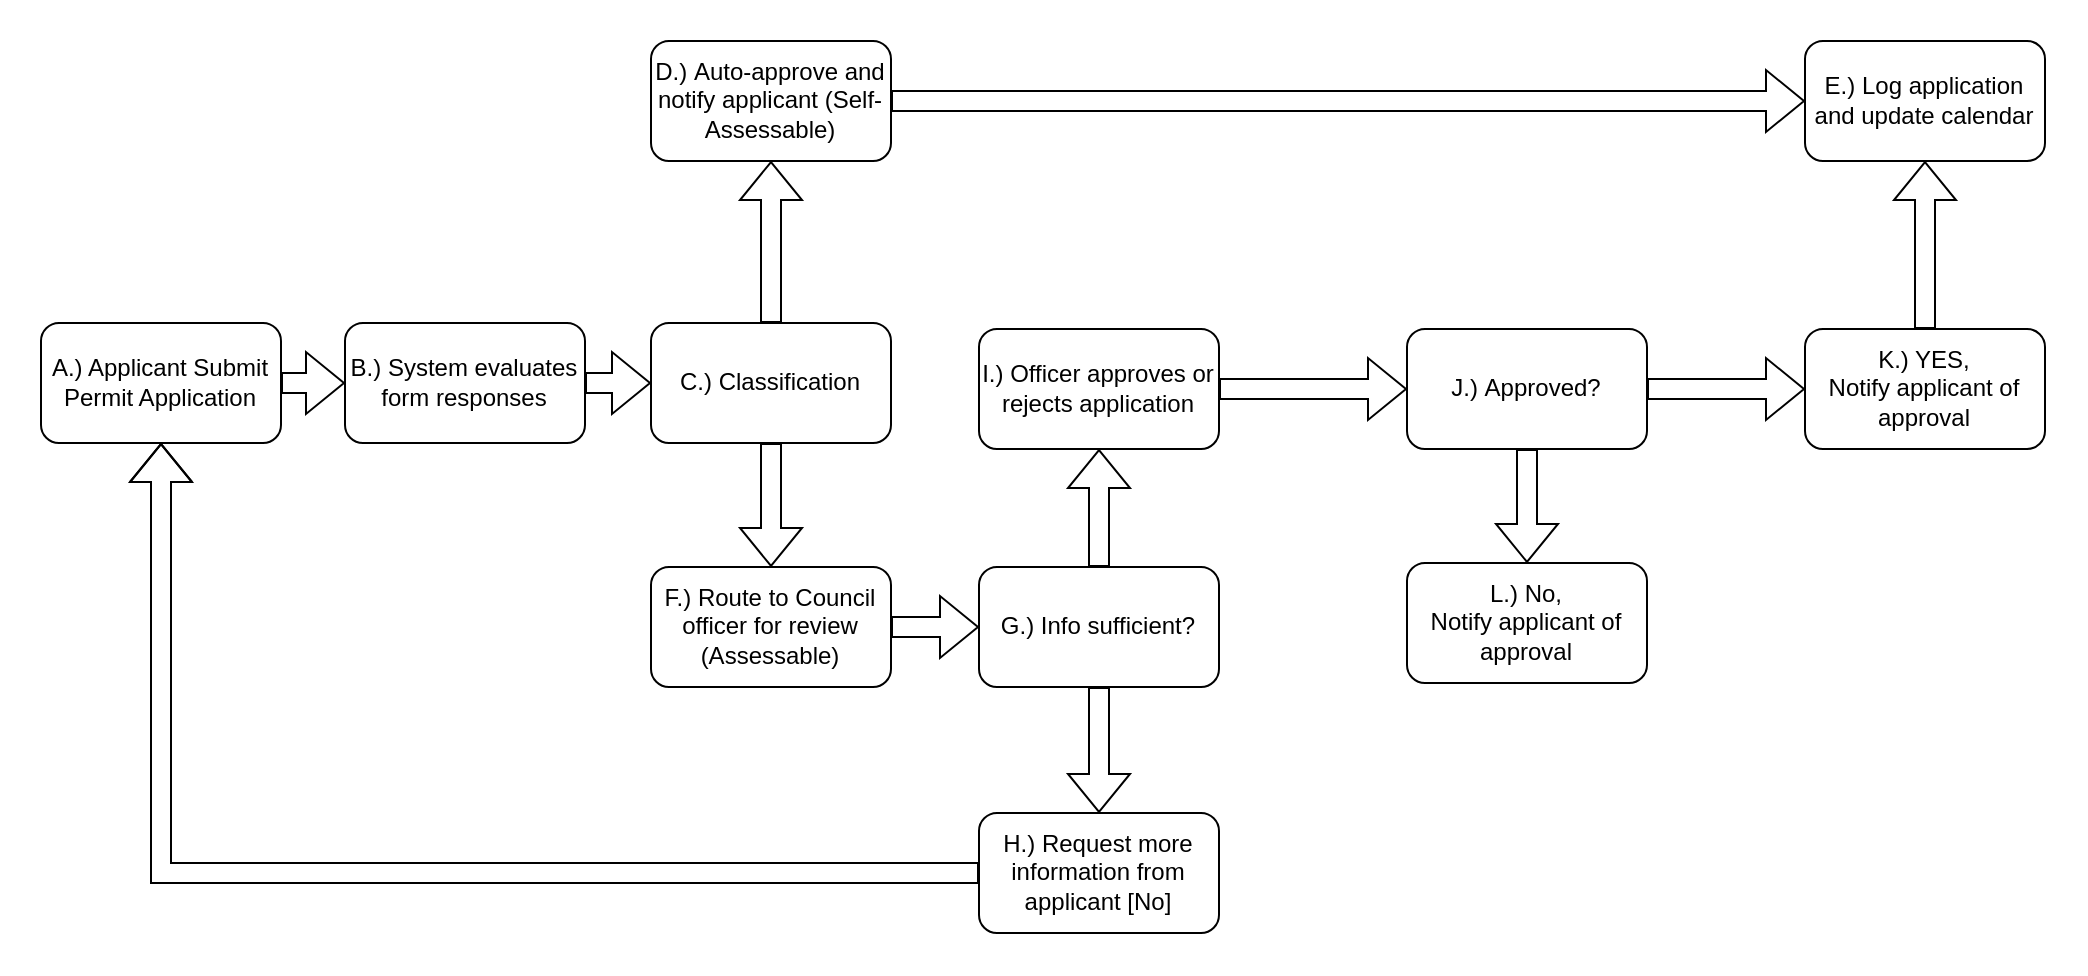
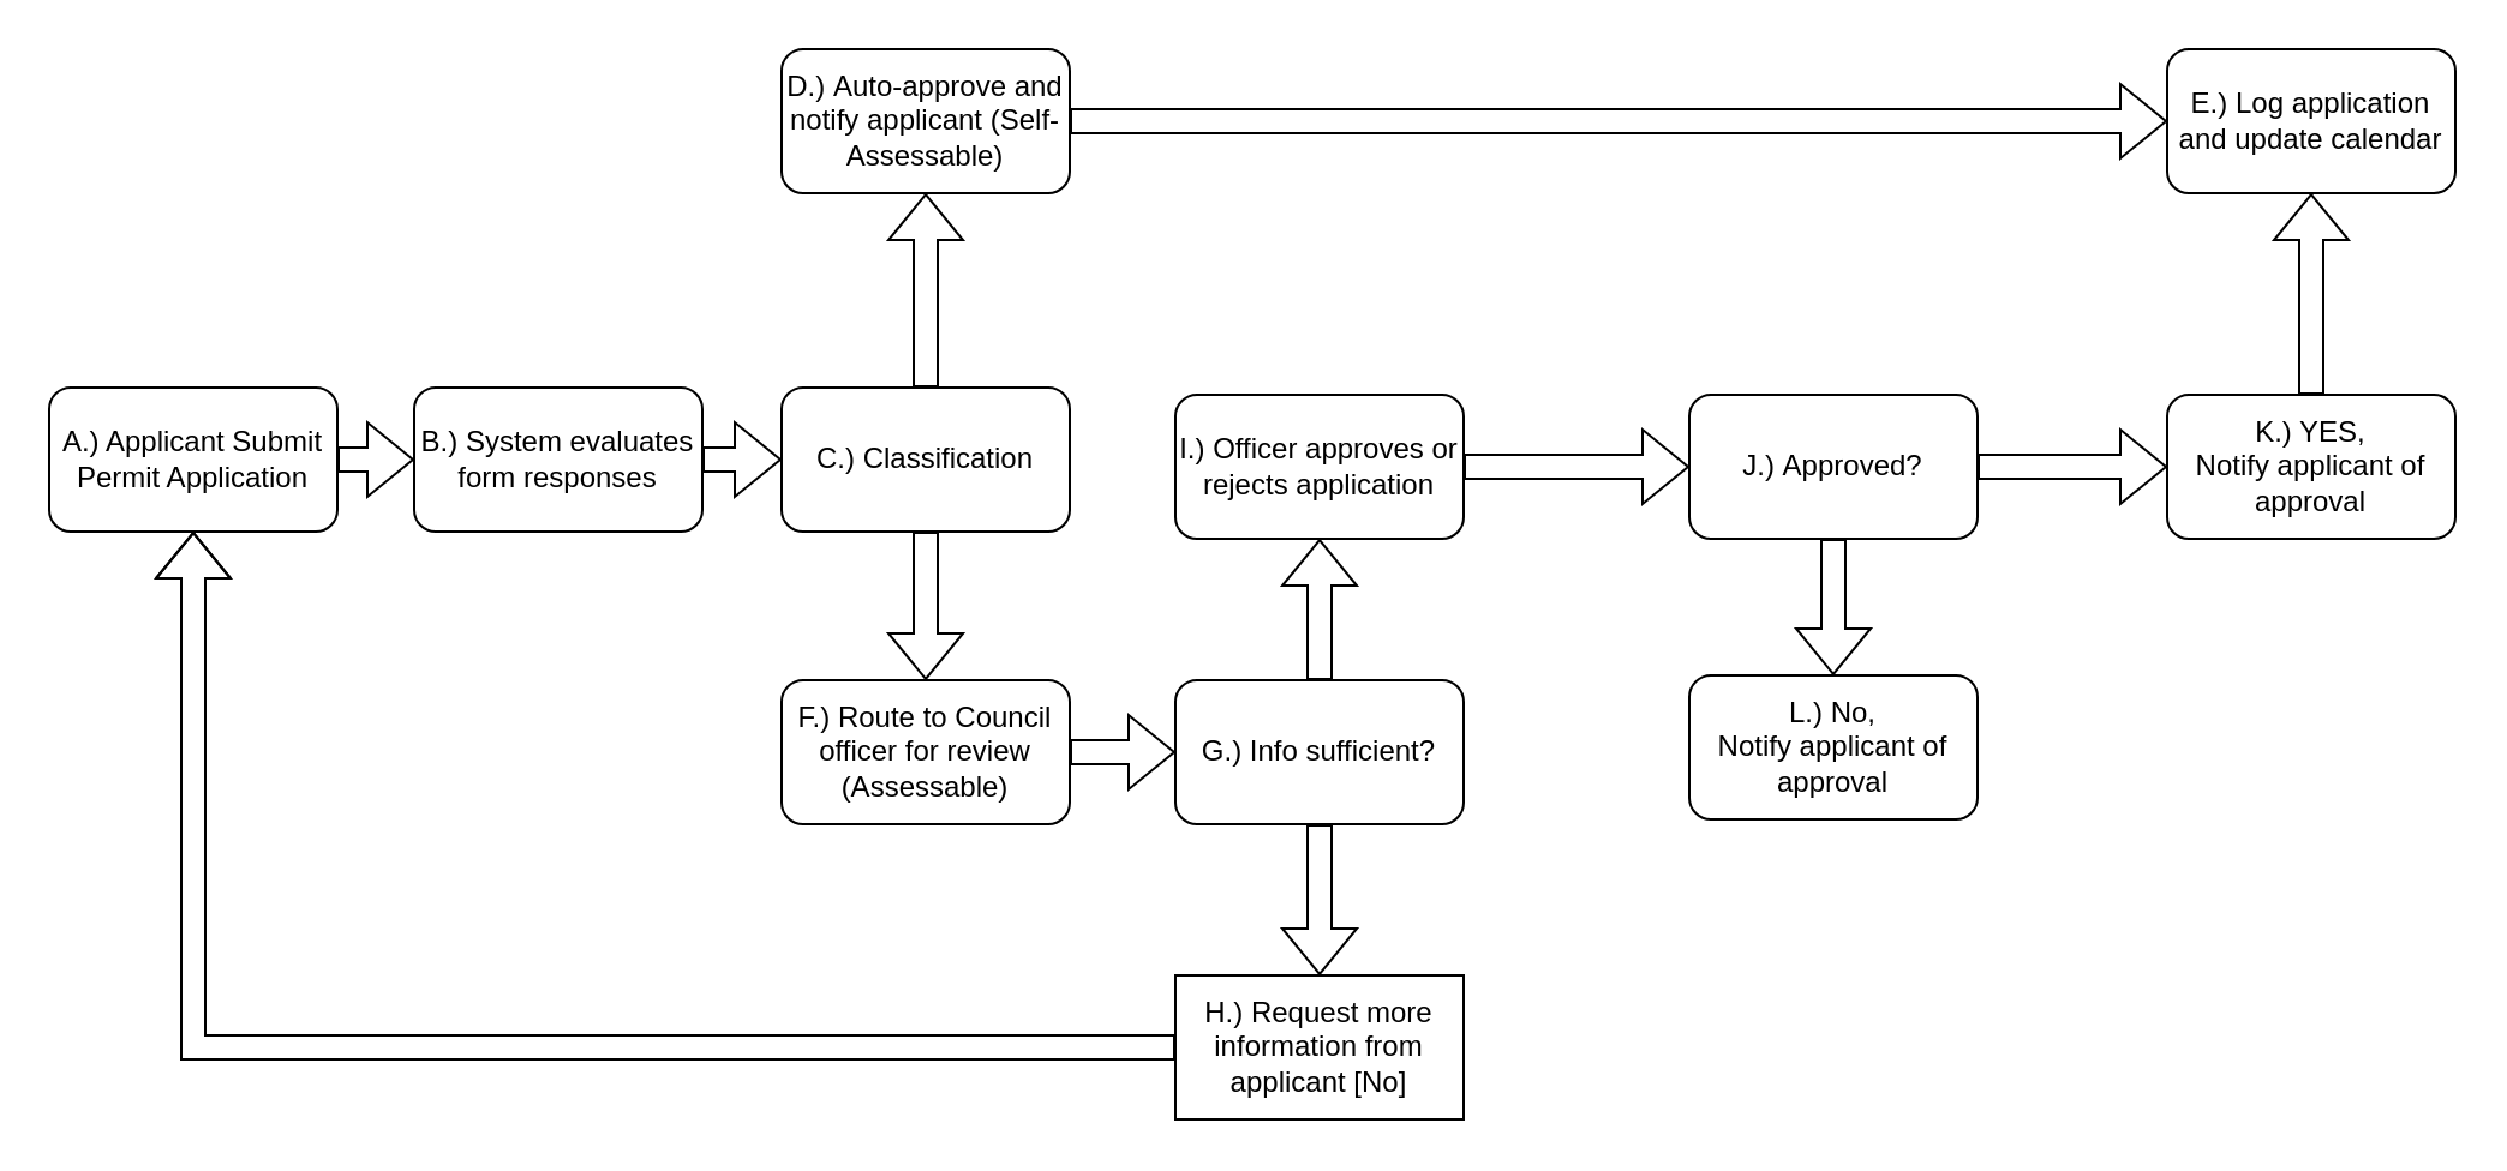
- <mxCell id="22" value="H.)&amp;nbsp;Request more information from applicant [No]" style="rounded=1;whiteSpace=wrap;html=1;gradientColor=none;fillColor=default;" parent="21" vertex="1"><mxGeometry y="30" width="120" height="60" as="geometry" /></mxCell>
+ <mxCell id="22" value="H.)&amp;nbsp;Request more information from applicant [No]" style="whiteSpace=wrap;html=1;gradientColor=none;fillColor=default;rounded=0;" parent="21" vertex="1"><mxGeometry y="30" width="120" height="60" as="geometry" /></mxCell>
